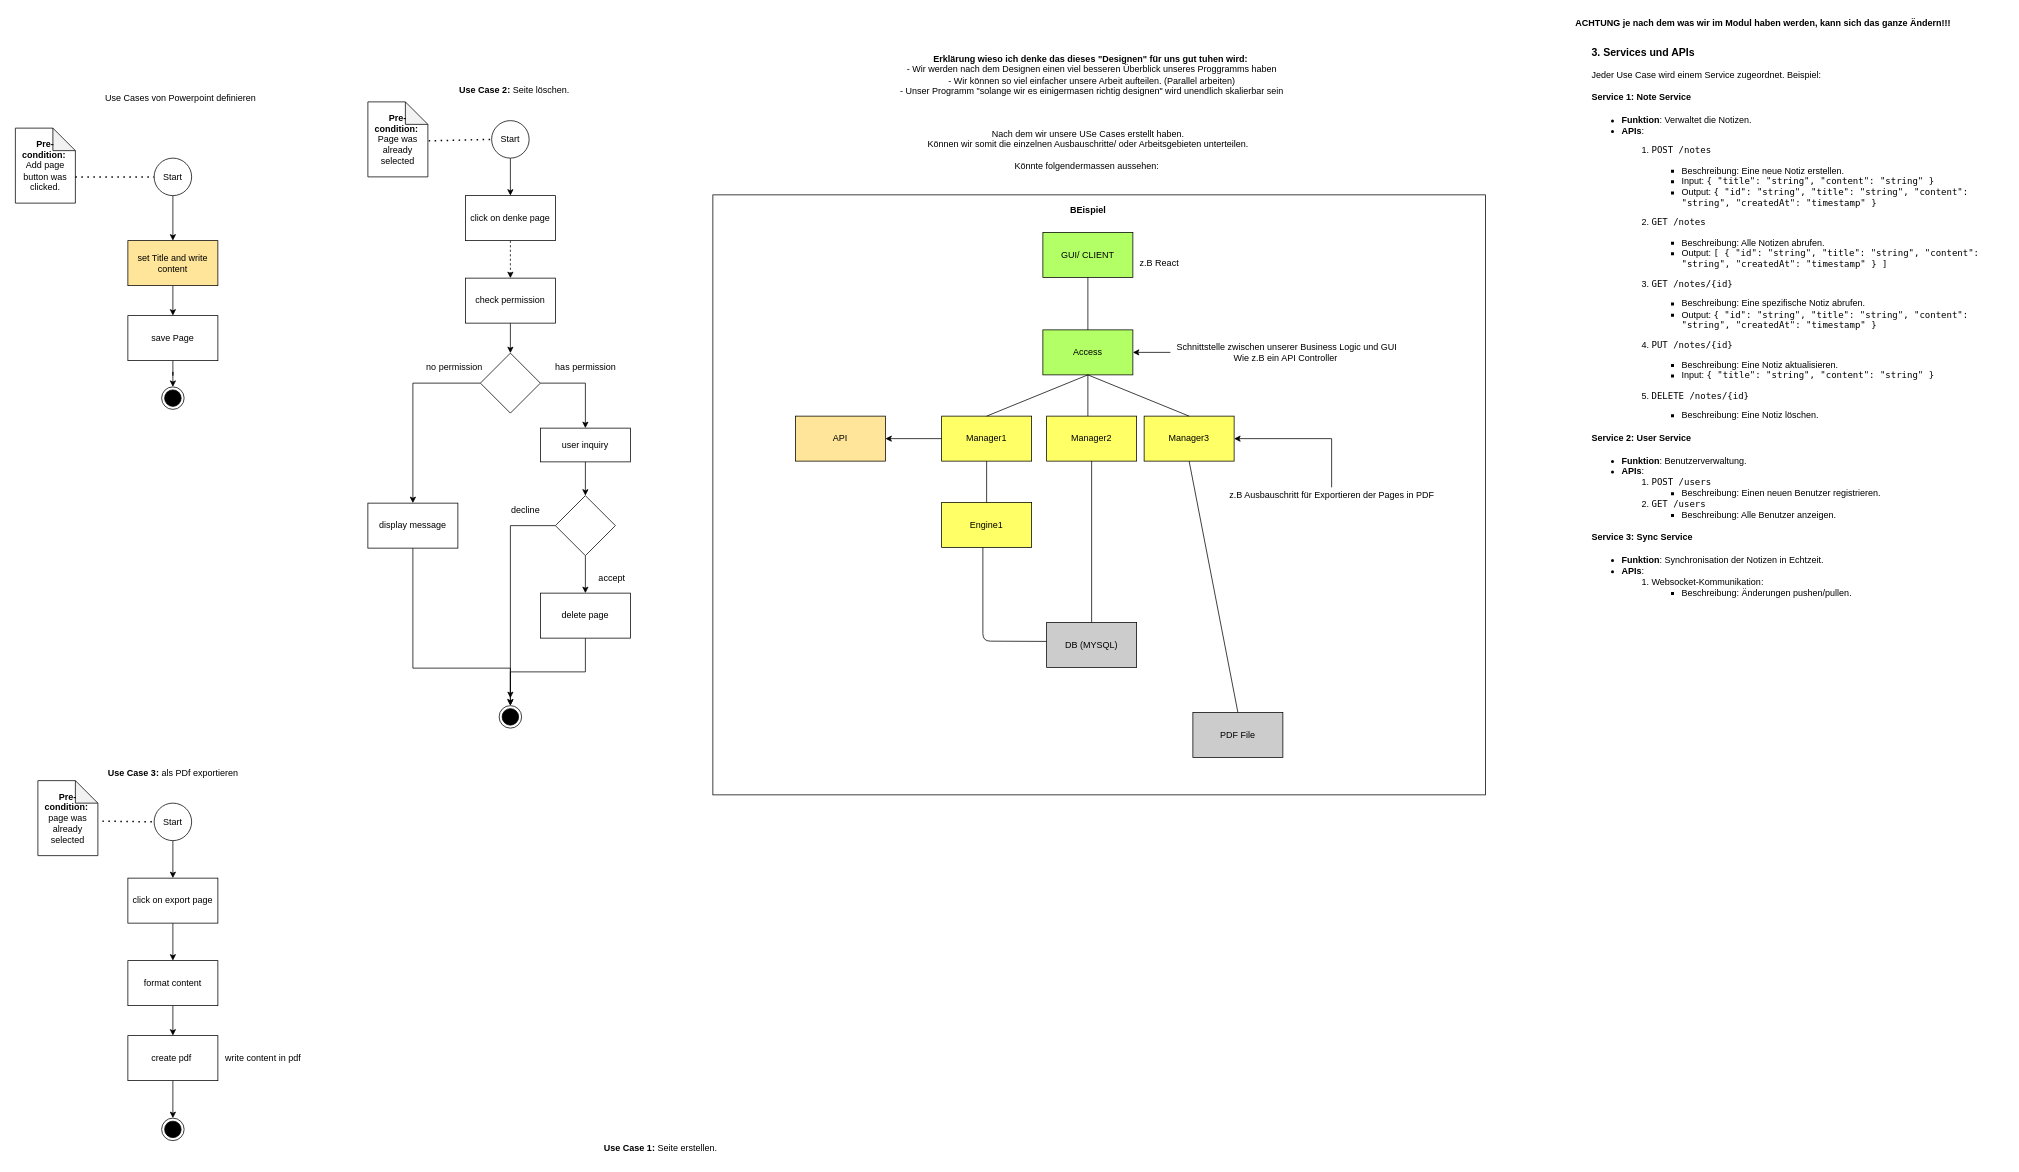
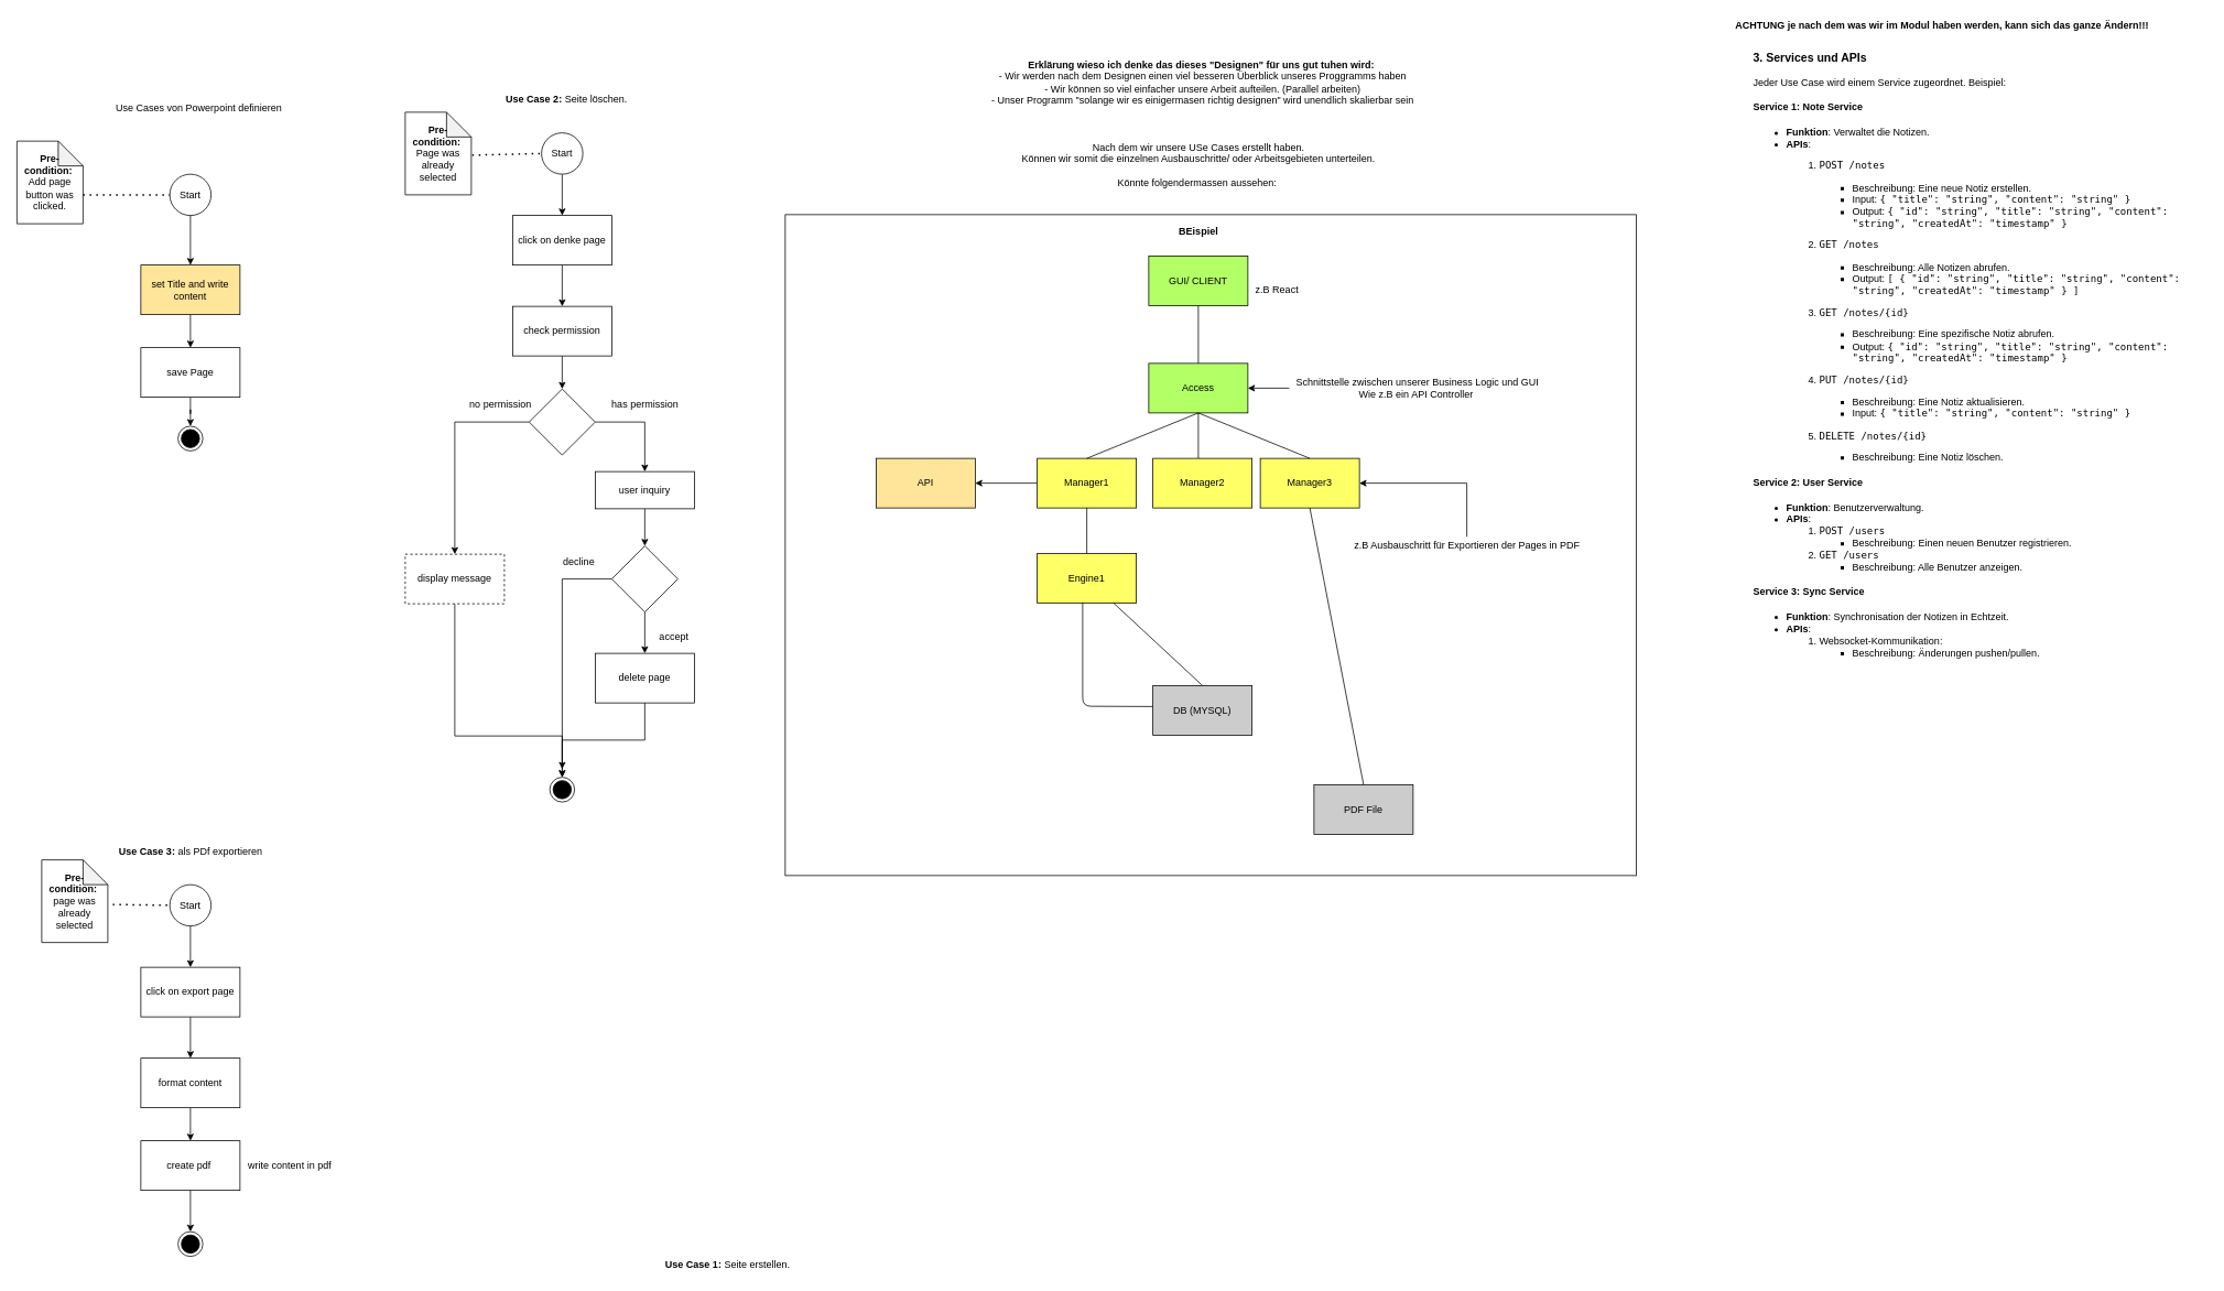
- <mxCell id="42" value="" style="edgeStyle=orthogonalEdgeStyle;rounded=0;orthogonalLoop=1;jettySize=auto;html=1;dashed=1;" edge="1" parent="1" source="43" target="47"><mxGeometry relative="1" as="geometry" /></mxCell>
+ <mxCell id="42" value="" style="edgeStyle=orthogonalEdgeStyle;rounded=0;orthogonalLoop=1;jettySize=auto;html=1;" edge="1" parent="1" source="43" target="47"><mxGeometry relative="1" as="geometry" /></mxCell>
- <mxCell id="52" value="display message" style="rounded=0;whiteSpace=wrap;html=1;" vertex="1" parent="1"><mxGeometry x="490" y="670" width="120" height="60" as="geometry" /></mxCell>
+ <mxCell id="52" value="display message" style="rounded=0;whiteSpace=wrap;html=1;dashed=1;" vertex="1" parent="1"><mxGeometry x="490" y="670" width="120" height="60" as="geometry" /></mxCell>
- <mxCell id="19" value="" style="endArrow=none;html=1;entryX=0.5;entryY=1;entryDx=0;entryDy=0;exitX=0.5;exitY=0;exitDx=0;exitDy=0;" parent="1" source="16" target="17" edge="1"><mxGeometry width="50" height="50" relative="1" as="geometry"><mxPoint x="1490" y="739" as="sourcePoint" /><mxPoint x="1540" y="689" as="targetPoint" /></mxGeometry></mxCell>
+ <mxCell id="19" value="" style="endArrow=none;html=1;exitX=0.5;exitY=0;exitDx=0;exitDy=0;" parent="1" source="16" target="15" edge="1"><mxGeometry width="50" height="50" relative="1" as="geometry"><mxPoint x="1490" y="739" as="sourcePoint" /><mxPoint x="1540" y="689" as="targetPoint" /></mxGeometry></mxCell>
